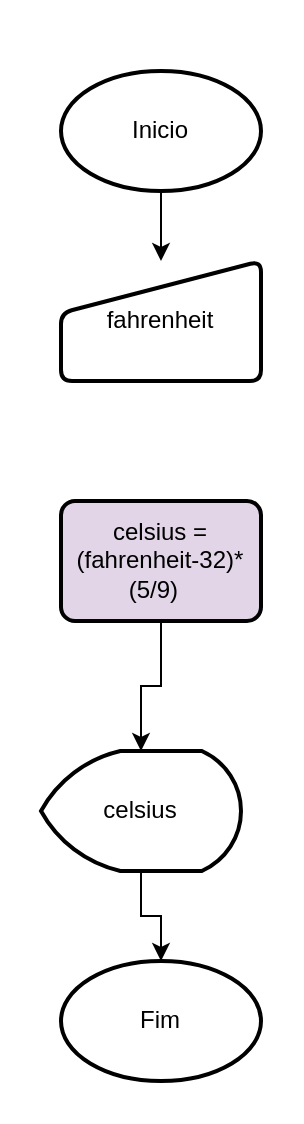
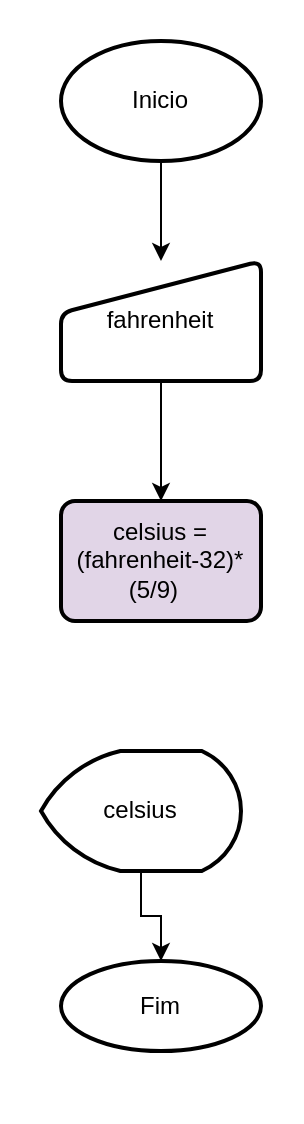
- <mxCell id="3" value="Inicio" style="strokeWidth=2;html=1;shape=mxgraph.flowchart.start_1;whiteSpace=wrap;" vertex="1" parent="1"><mxGeometry x="30" y="35" width="100" height="60" as="geometry" /></mxCell>
+ <mxCell id="3" value="Inicio" style="strokeWidth=2;html=1;shape=mxgraph.flowchart.start_1;whiteSpace=wrap;" vertex="1" parent="1"><mxGeometry x="30" y="20" width="100" height="60" as="geometry" /></mxCell>
+ <mxCell id="5" style="edgeStyle=orthogonalEdgeStyle;rounded=0;orthogonalLoop=1;jettySize=auto;html=1;" edge="1" parent="1" source="6" target="8"><mxGeometry relative="1" as="geometry" /></mxCell>
- <mxCell id="7" style="edgeStyle=orthogonalEdgeStyle;rounded=0;orthogonalLoop=1;jettySize=auto;html=1;" edge="1" parent="1" source="8" target="10"><mxGeometry relative="1" as="geometry" /></mxCell>
- <mxCell id="4" value="Fim" style="strokeWidth=2;html=1;shape=mxgraph.flowchart.start_1;whiteSpace=wrap;" vertex="1" parent="1"><mxGeometry x="30" y="480" width="100" height="60" as="geometry" /></mxCell>
+ <mxCell id="4" value="Fim" style="strokeWidth=2;html=1;shape=mxgraph.flowchart.start_1;whiteSpace=wrap;" vertex="1" parent="1"><mxGeometry x="30" y="480" width="100" height="45" as="geometry" /></mxCell>
